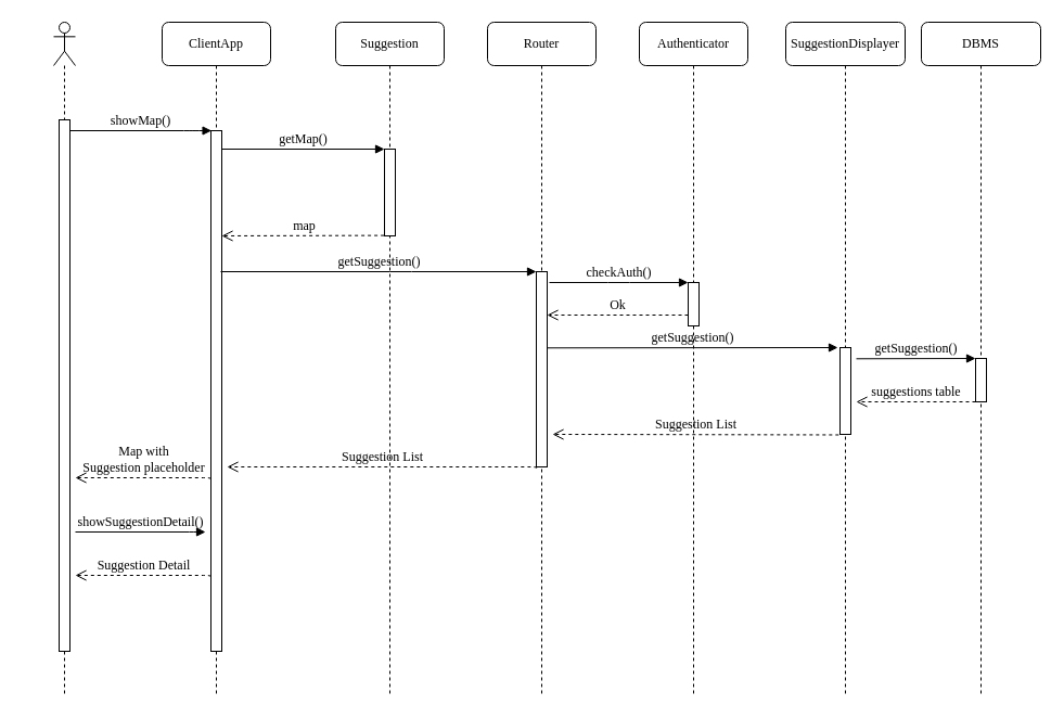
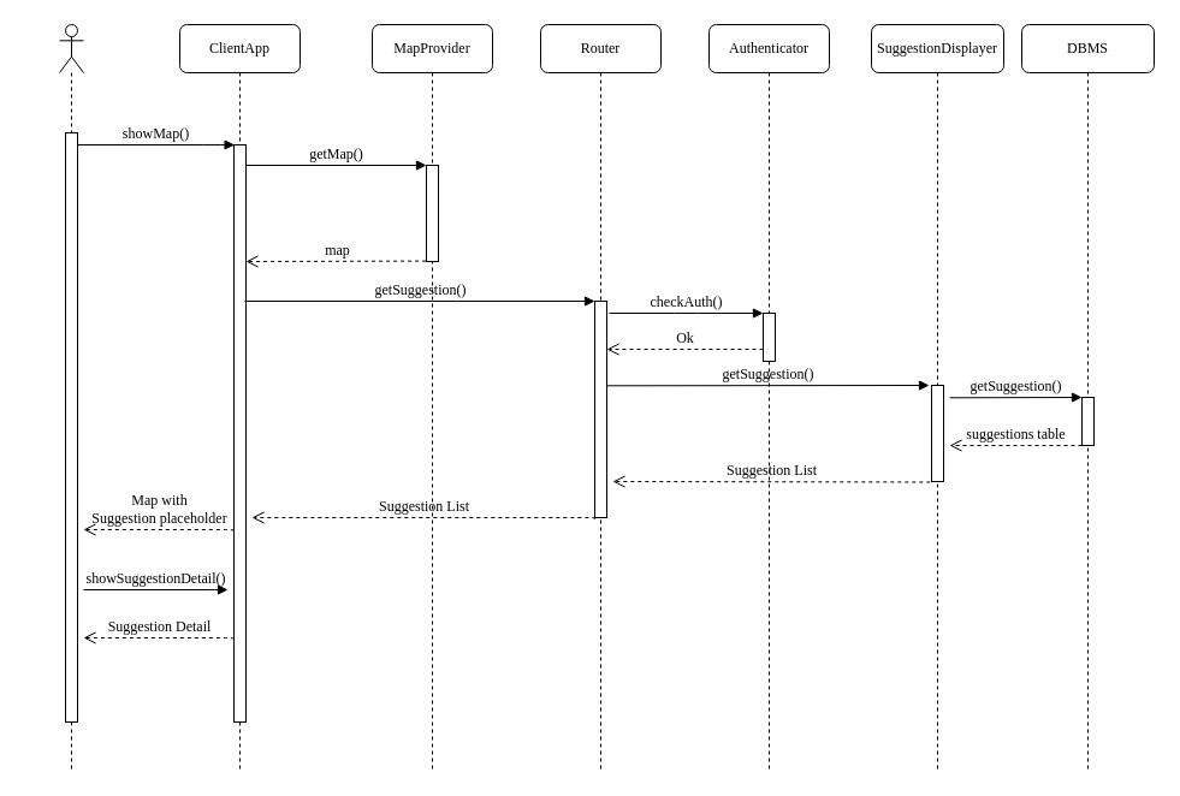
- <mxCell id="4" value="Suggestion" style="shape=umlLifeline;perimeter=lifelinePerimeter;whiteSpace=wrap;html=1;container=1;collapsible=0;recursiveResize=0;outlineConnect=0;rounded=1;shadow=0;comic=0;labelBackgroundColor=none;strokeWidth=1;fontFamily=Verdana;fontSize=12;align=center;" parent="1" vertex="1"><mxGeometry x="309" y="20" width="100" height="620" as="geometry" /></mxCell>
+ <mxCell id="4" value="MapProvider" style="shape=umlLifeline;perimeter=lifelinePerimeter;whiteSpace=wrap;html=1;container=1;collapsible=0;recursiveResize=0;outlineConnect=0;rounded=1;shadow=0;comic=0;labelBackgroundColor=none;strokeWidth=1;fontFamily=Verdana;fontSize=12;align=center;" parent="1" vertex="1"><mxGeometry x="309" y="20" width="100" height="620" as="geometry" /></mxCell>
